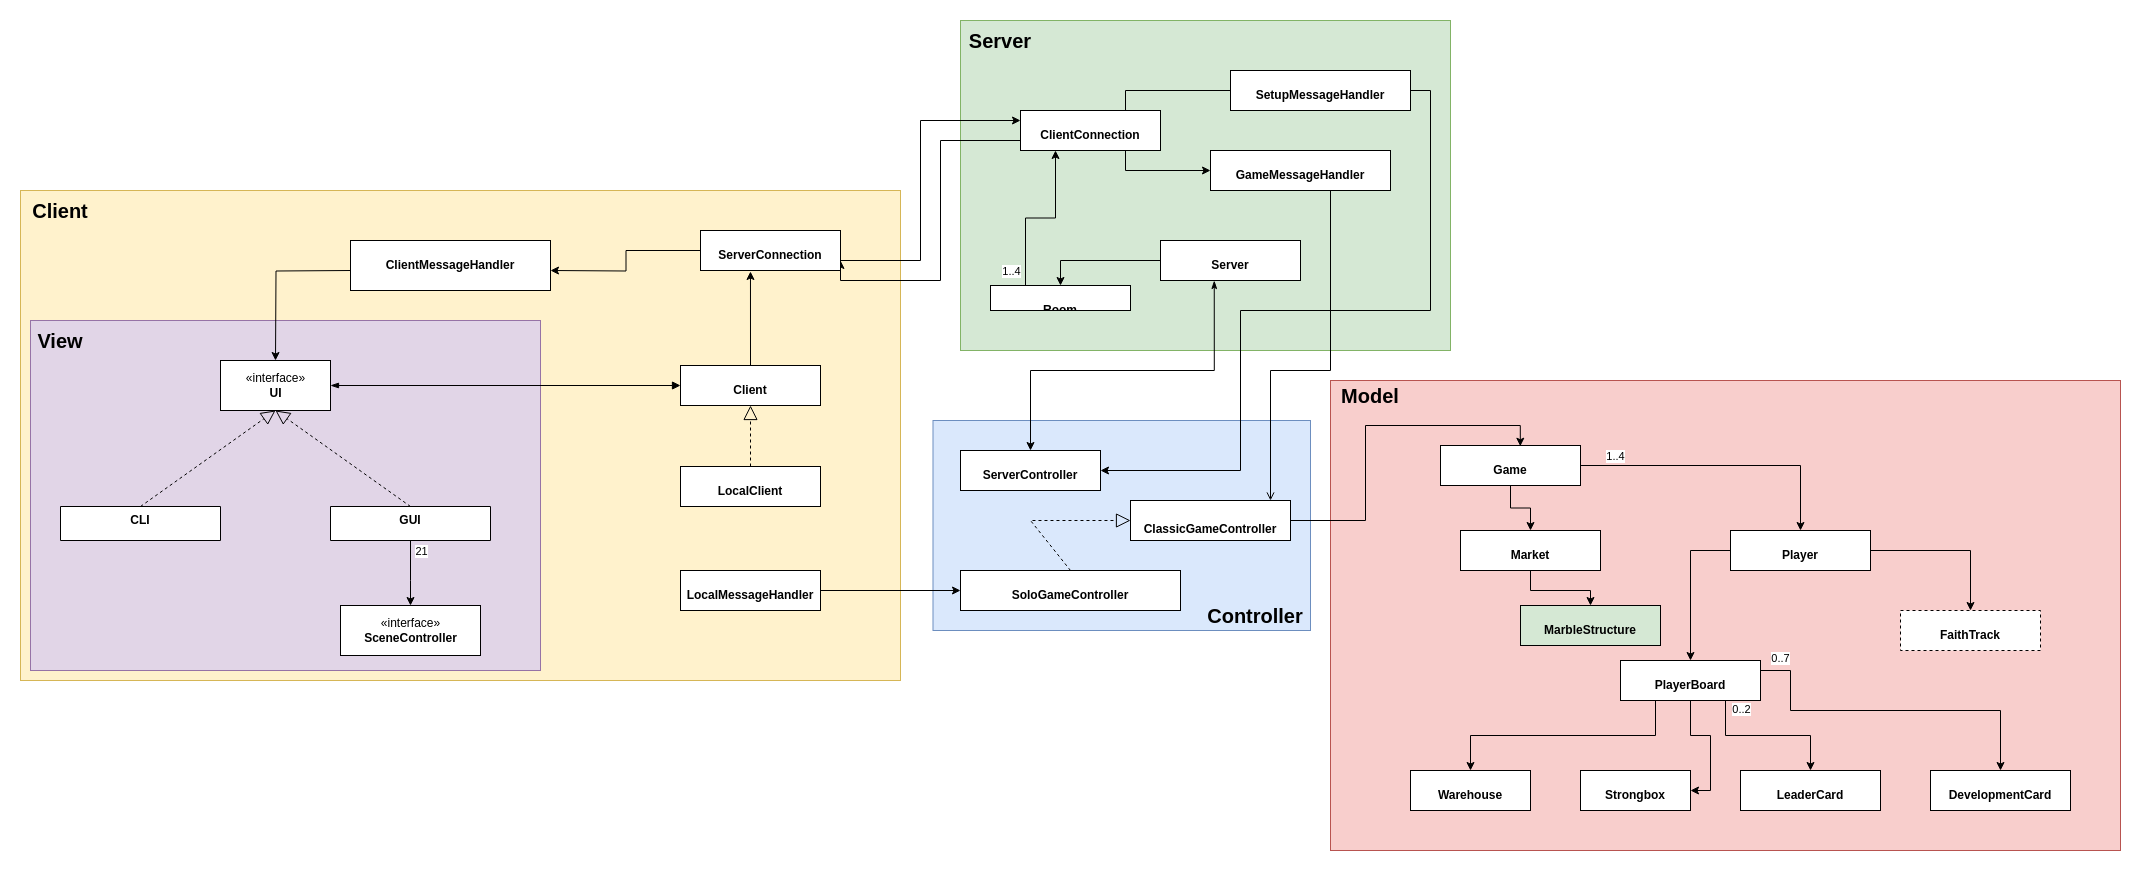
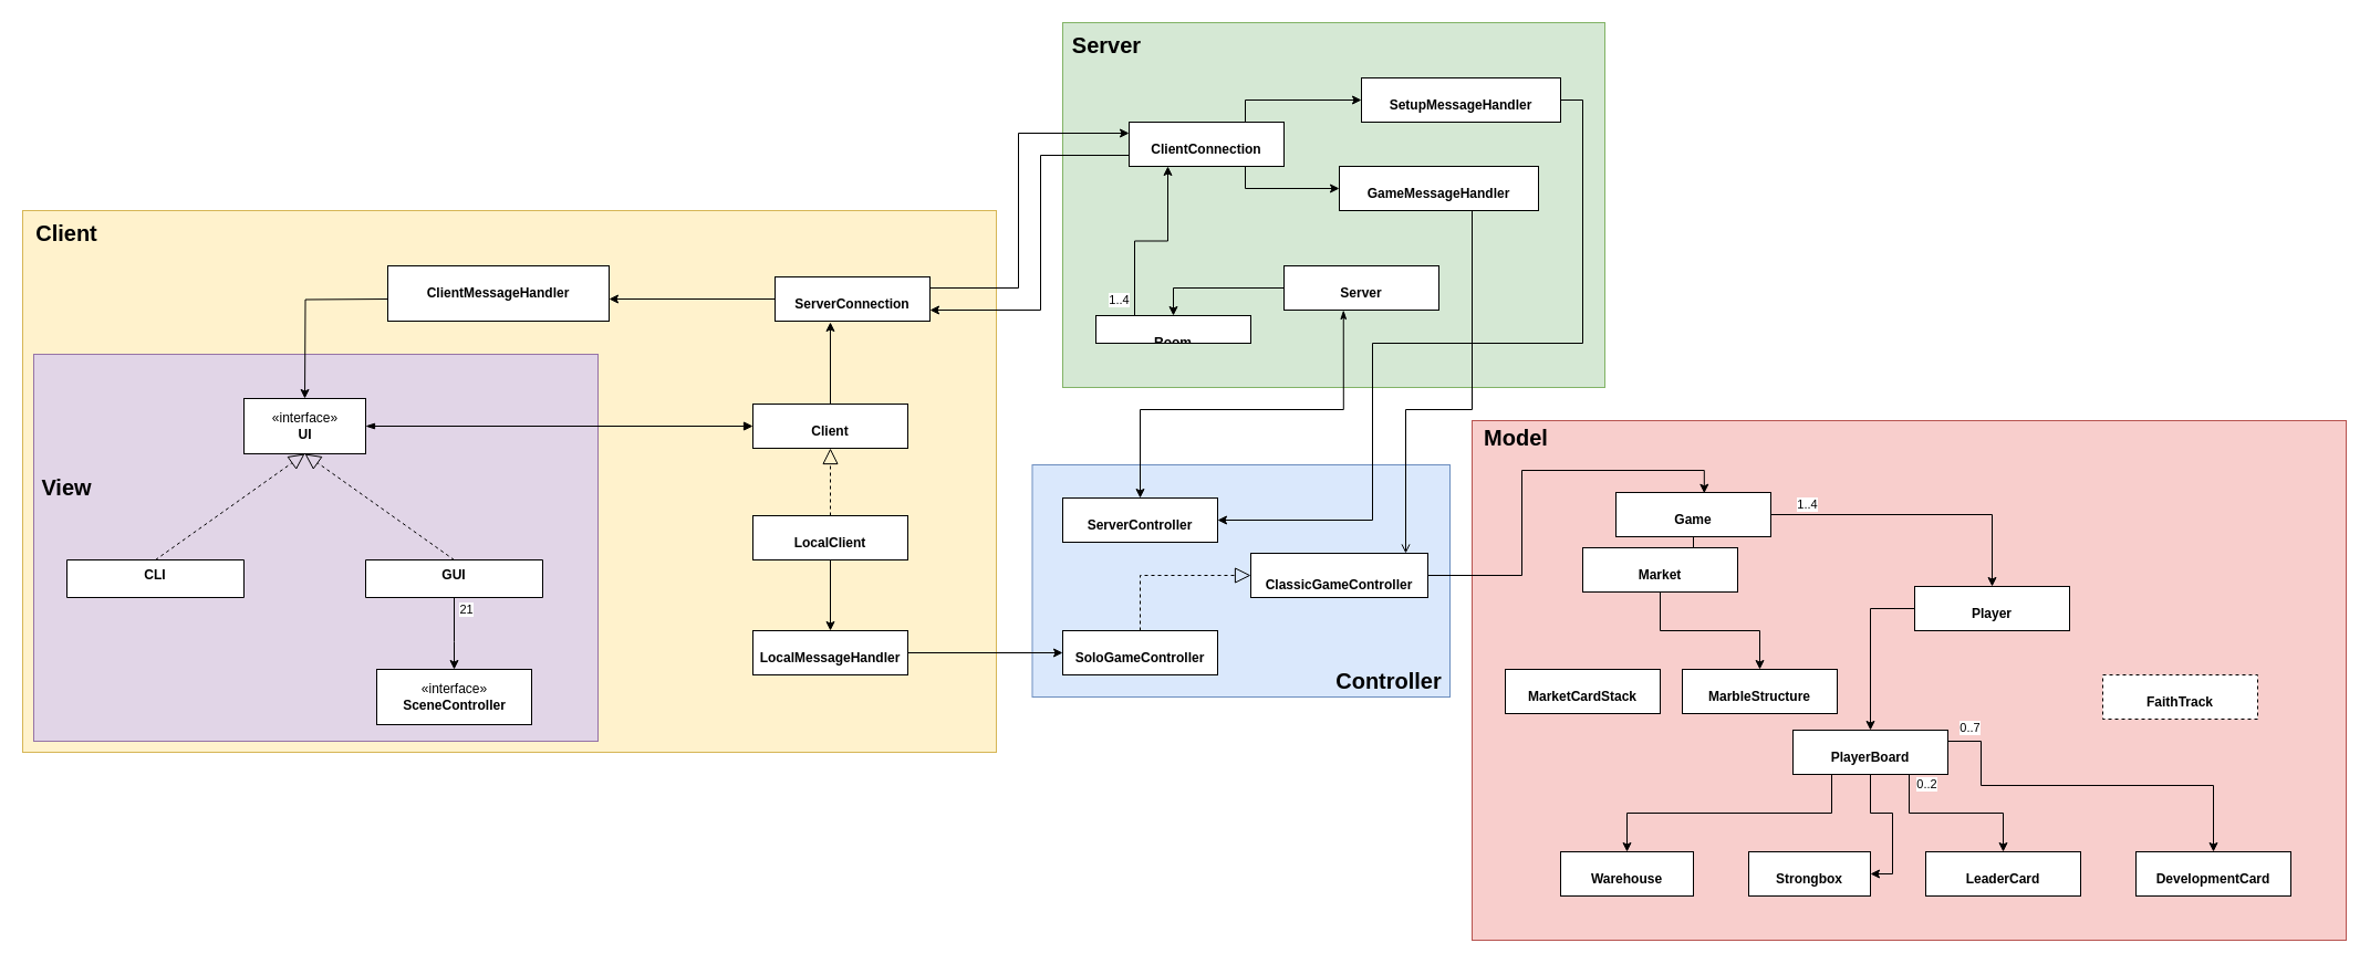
- <mxCell id="19" style="edgeStyle=orthogonalEdgeStyle;rounded=0;orthogonalLoop=1;jettySize=auto;html=1;exitX=0.75;exitY=0;exitDx=0;exitDy=0;entryX=0;entryY=0.5;entryDx=0;entryDy=0;endArrow=none;" parent="1" source="21" target="26" edge="1"><mxGeometry relative="1" as="geometry" /></mxCell>
+ <mxCell id="19" style="edgeStyle=orthogonalEdgeStyle;rounded=0;orthogonalLoop=1;jettySize=auto;html=1;exitX=0.75;exitY=0;exitDx=0;exitDy=0;entryX=0;entryY=0.5;entryDx=0;entryDy=0;" parent="1" source="21" target="26" edge="1"><mxGeometry relative="1" as="geometry" /></mxCell>
- <mxCell id="24" value="&lt;p style=&quot;margin: 0px ; margin-top: 4px ; text-align: center&quot;&gt;&lt;br&gt;&lt;b&gt;ServerConnection&lt;/b&gt;&lt;/p&gt;" style="verticalAlign=top;align=left;overflow=fill;fontSize=12;fontFamily=Helvetica;html=1;" parent="1" vertex="1"><mxGeometry x="700" y="230" width="140" height="40" as="geometry" /></mxCell>
+ <mxCell id="24" value="&lt;p style=&quot;margin: 0px ; margin-top: 4px ; text-align: center&quot;&gt;&lt;br&gt;&lt;b&gt;ServerConnection&lt;/b&gt;&lt;/p&gt;" style="verticalAlign=top;align=left;overflow=fill;fontSize=12;fontFamily=Helvetica;html=1;" parent="1" vertex="1"><mxGeometry x="700" y="250" width="140" height="40" as="geometry" /></mxCell>
- <mxCell id="66" value="View" style="text;html=1;strokeColor=none;fillColor=none;align=center;verticalAlign=middle;whiteSpace=wrap;rounded=0;fontSize=20;fontStyle=1" parent="1" vertex="1"><mxGeometry x="40" y="330" width="40" height="20" as="geometry" /></mxCell>
+ <mxCell id="66" value="View" style="text;html=1;strokeColor=none;fillColor=none;align=center;verticalAlign=middle;whiteSpace=wrap;rounded=0;fontSize=20;fontStyle=1" parent="1" vertex="1"><mxGeometry x="40" y="430" width="40" height="20" as="geometry" /></mxCell>
- <mxCell id="41" value="&lt;p style=&quot;margin: 0px ; margin-top: 4px ; text-align: center&quot;&gt;&lt;br&gt;&lt;b&gt;Game&lt;/b&gt;&lt;/p&gt;" style="verticalAlign=top;align=left;overflow=fill;fontSize=12;fontFamily=Helvetica;html=1;" parent="1" vertex="1"><mxGeometry x="1440" y="445" width="140" height="40" as="geometry" /></mxCell>
+ <mxCell id="41" value="&lt;p style=&quot;margin: 0px ; margin-top: 4px ; text-align: center&quot;&gt;&lt;br&gt;&lt;b&gt;Game&lt;/b&gt;&lt;/p&gt;" style="verticalAlign=top;align=left;overflow=fill;fontSize=12;fontFamily=Helvetica;html=1;" parent="1" vertex="1"><mxGeometry x="1460" y="445" width="140" height="40" as="geometry" /></mxCell>
+ <mxCell id="68" style="edgeStyle=orthogonalEdgeStyle;rounded=0;orthogonalLoop=1;jettySize=auto;html=1;exitX=0.5;exitY=1;exitDx=0;exitDy=0;entryX=0.5;entryY=0;entryDx=0;entryDy=0;" edge="1" parent="1" source="69" target="72"><mxGeometry relative="1" as="geometry" /></mxCell>
- <mxCell id="43" value="&lt;p style=&quot;margin: 0px ; margin-top: 4px ; text-align: center&quot;&gt;&lt;br&gt;&lt;b&gt;Market&lt;/b&gt;&lt;/p&gt;" style="verticalAlign=top;align=left;overflow=fill;fontSize=12;fontFamily=Helvetica;html=1;" parent="1" vertex="1"><mxGeometry x="1460" y="530" width="140" height="40" as="geometry" /></mxCell>
+ <mxCell id="43" value="&lt;p style=&quot;margin: 0px ; margin-top: 4px ; text-align: center&quot;&gt;&lt;br&gt;&lt;b&gt;Market&lt;/b&gt;&lt;/p&gt;" style="verticalAlign=top;align=left;overflow=fill;fontSize=12;fontFamily=Helvetica;html=1;" parent="1" vertex="1"><mxGeometry x="1430" y="495" width="140" height="40" as="geometry" /></mxCell>
- <mxCell id="45" style="edgeStyle=orthogonalEdgeStyle;rounded=0;orthogonalLoop=1;jettySize=auto;html=1;exitX=1;exitY=0.5;exitDx=0;exitDy=0;startArrow=none;startFill=0;" parent="1" source="46" target="54" edge="1"><mxGeometry relative="1" as="geometry" /></mxCell>
- <mxCell id="73" value="&lt;p style=&quot;margin: 0px ; margin-top: 4px ; text-align: center&quot;&gt;&lt;br&gt;&lt;b&gt;SoloGameController&lt;/b&gt;&lt;/p&gt;" style="verticalAlign=top;align=left;overflow=fill;fontSize=12;fontFamily=Helvetica;html=1;" vertex="1" parent="1"><mxGeometry x="960" y="570" width="220" height="40" as="geometry" /></mxCell>
+ <mxCell id="73" value="&lt;p style=&quot;margin: 0px ; margin-top: 4px ; text-align: center&quot;&gt;&lt;br&gt;&lt;b&gt;SoloGameController&lt;/b&gt;&lt;/p&gt;" style="verticalAlign=top;align=left;overflow=fill;fontSize=12;fontFamily=Helvetica;html=1;" vertex="1" parent="1"><mxGeometry x="960" y="570" width="140" height="40" as="geometry" /></mxCell>
+ <mxCell id="56" value="&lt;p style=&quot;margin: 0px ; margin-top: 4px ; text-align: center&quot;&gt;&lt;br&gt;&lt;b&gt;MarketCardStack&lt;/b&gt;&lt;/p&gt;" style="verticalAlign=top;align=left;overflow=fill;fontSize=12;fontFamily=Helvetica;html=1;" parent="1" vertex="1"><mxGeometry x="1360" y="605" width="140" height="40" as="geometry" /></mxCell>
- <mxCell id="55" value="&lt;p style=&quot;margin: 0px ; margin-top: 4px ; text-align: center&quot;&gt;&lt;br&gt;&lt;b&gt;MarbleStructure&lt;/b&gt;&lt;/p&gt;" style="verticalAlign=top;align=left;overflow=fill;fontSize=12;fontFamily=Helvetica;html=1;fillColor=#d5e8d4;" parent="1" vertex="1"><mxGeometry x="1520" y="605" width="140" height="40" as="geometry" /></mxCell>
+ <mxCell id="55" value="&lt;p style=&quot;margin: 0px ; margin-top: 4px ; text-align: center&quot;&gt;&lt;br&gt;&lt;b&gt;MarbleStructure&lt;/b&gt;&lt;/p&gt;" style="verticalAlign=top;align=left;overflow=fill;fontSize=12;fontFamily=Helvetica;html=1;" parent="1" vertex="1"><mxGeometry x="1520" y="605" width="140" height="40" as="geometry" /></mxCell>
